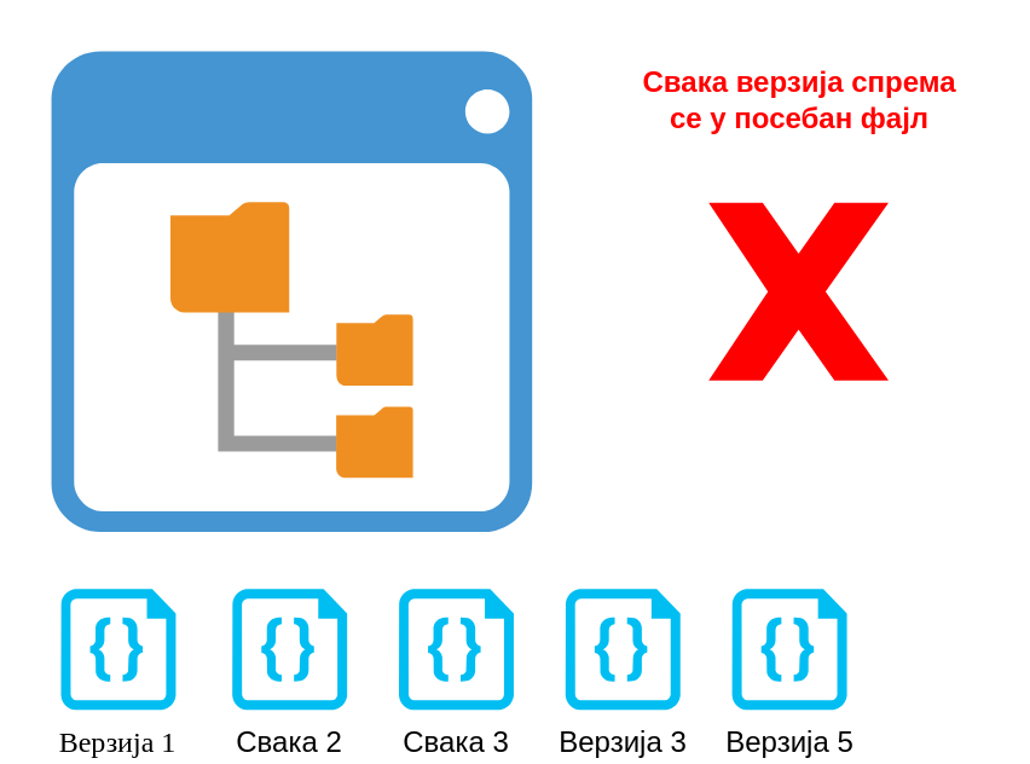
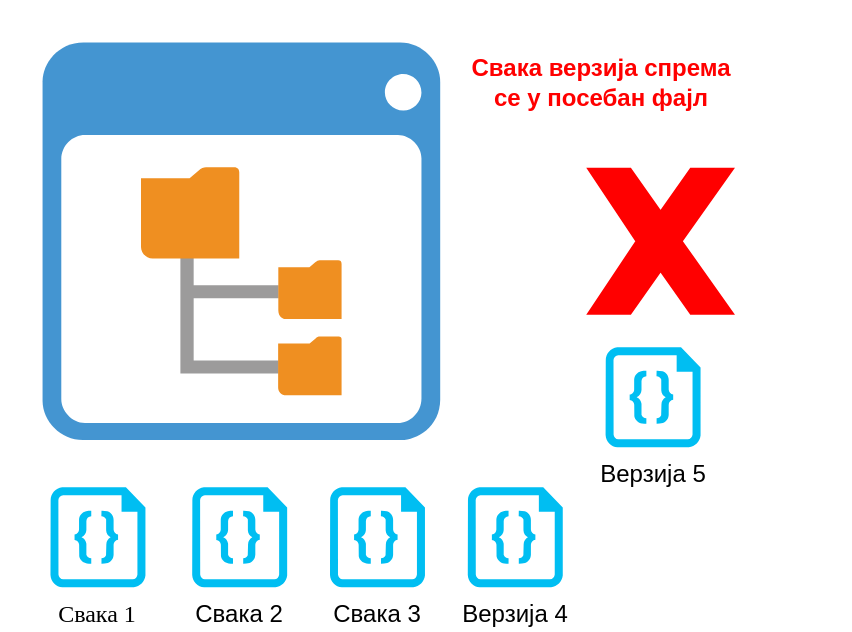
- <mxCell id="14" value="&lt;font color=&quot;#ff0000&quot;&gt;&lt;b&gt;Свака верзија спрема &lt;br&gt;се у посебан фајл&lt;/b&gt;&lt;/font&gt;" style="text;html=1;align=center;verticalAlign=middle;resizable=0;points=[];autosize=1;strokeColor=none;fillColor=none;" vertex="1" parent="13"><mxGeometry x="255.97" y="20.722" width="147.637" height="41.338" as="geometry" /></mxCell>
+ <mxCell id="14" value="&lt;font color=&quot;#ff0000&quot;&gt;&lt;b&gt;Свака верзија спрема &lt;br&gt;се у посебан фајл&lt;/b&gt;&lt;/font&gt;" style="text;html=1;align=center;verticalAlign=middle;resizable=0;points=[];autosize=1;strokeColor=none;fillColor=none;" vertex="1" parent="13"><mxGeometry x="225.97" y="20.722" width="147.637" height="41.338" as="geometry" /></mxCell>
- <mxCell id="12" value="Верзија 5" style="verticalLabelPosition=bottom;html=1;verticalAlign=top;align=center;strokeColor=none;fillColor=#00BEF2;shape=mxgraph.azure.code_file;pointerEvents=1;" parent="11" vertex="1"><mxGeometry x="302.276" y="243.155" width="47.5" height="50" as="geometry" /></mxCell>
+ <mxCell id="12" value="Верзија 5" style="verticalLabelPosition=bottom;html=1;verticalAlign=top;align=center;strokeColor=none;fillColor=#00BEF2;shape=mxgraph.azure.code_file;pointerEvents=1;" parent="11" vertex="1"><mxGeometry x="302.276" y="173.155" width="47.5" height="50" as="geometry" /></mxCell>
- <mxCell id="4" value="&lt;font face=&quot;Tahoma&quot;&gt;Верзија 1&lt;/font&gt;" style="verticalLabelPosition=bottom;html=1;verticalAlign=top;align=center;strokeColor=none;fillColor=#00BEF2;shape=mxgraph.azure.code_file;pointerEvents=1;" parent="3" vertex="1"><mxGeometry x="24.72" y="243.16" width="47.5" height="50" as="geometry" /></mxCell>
+ <mxCell id="4" value="&lt;font face=&quot;Tahoma&quot;&gt;Свака 1&lt;/font&gt;" style="verticalLabelPosition=bottom;html=1;verticalAlign=top;align=center;strokeColor=none;fillColor=#00BEF2;shape=mxgraph.azure.code_file;pointerEvents=1;" parent="3" vertex="1"><mxGeometry x="24.72" y="243.16" width="47.5" height="50" as="geometry" /></mxCell>
- <mxCell id="10" value="Верзија 3" style="verticalLabelPosition=bottom;html=1;verticalAlign=top;align=center;strokeColor=none;fillColor=#00BEF2;shape=mxgraph.azure.code_file;pointerEvents=1;" parent="9" vertex="1"><mxGeometry x="233.377" y="243.157" width="47.5" height="50" as="geometry" /></mxCell>
+ <mxCell id="10" value="Верзија 4" style="verticalLabelPosition=bottom;html=1;verticalAlign=top;align=center;strokeColor=none;fillColor=#00BEF2;shape=mxgraph.azure.code_file;pointerEvents=1;" parent="9" vertex="1"><mxGeometry x="233.377" y="243.157" width="47.5" height="50" as="geometry" /></mxCell>
